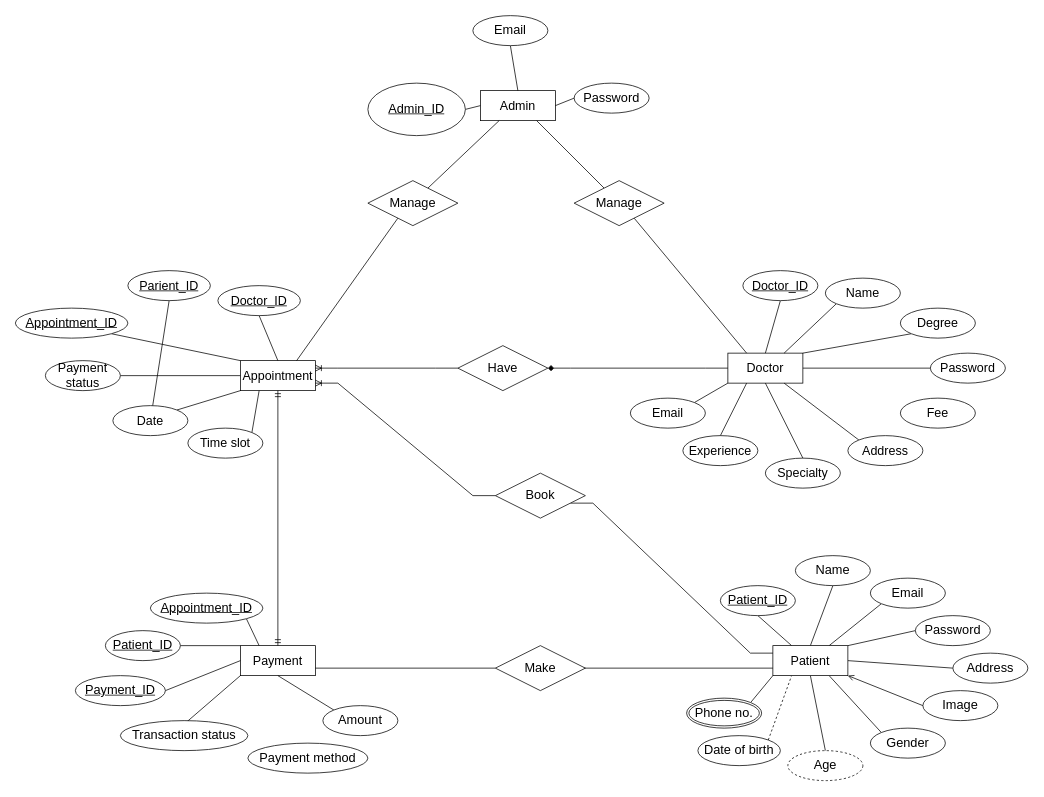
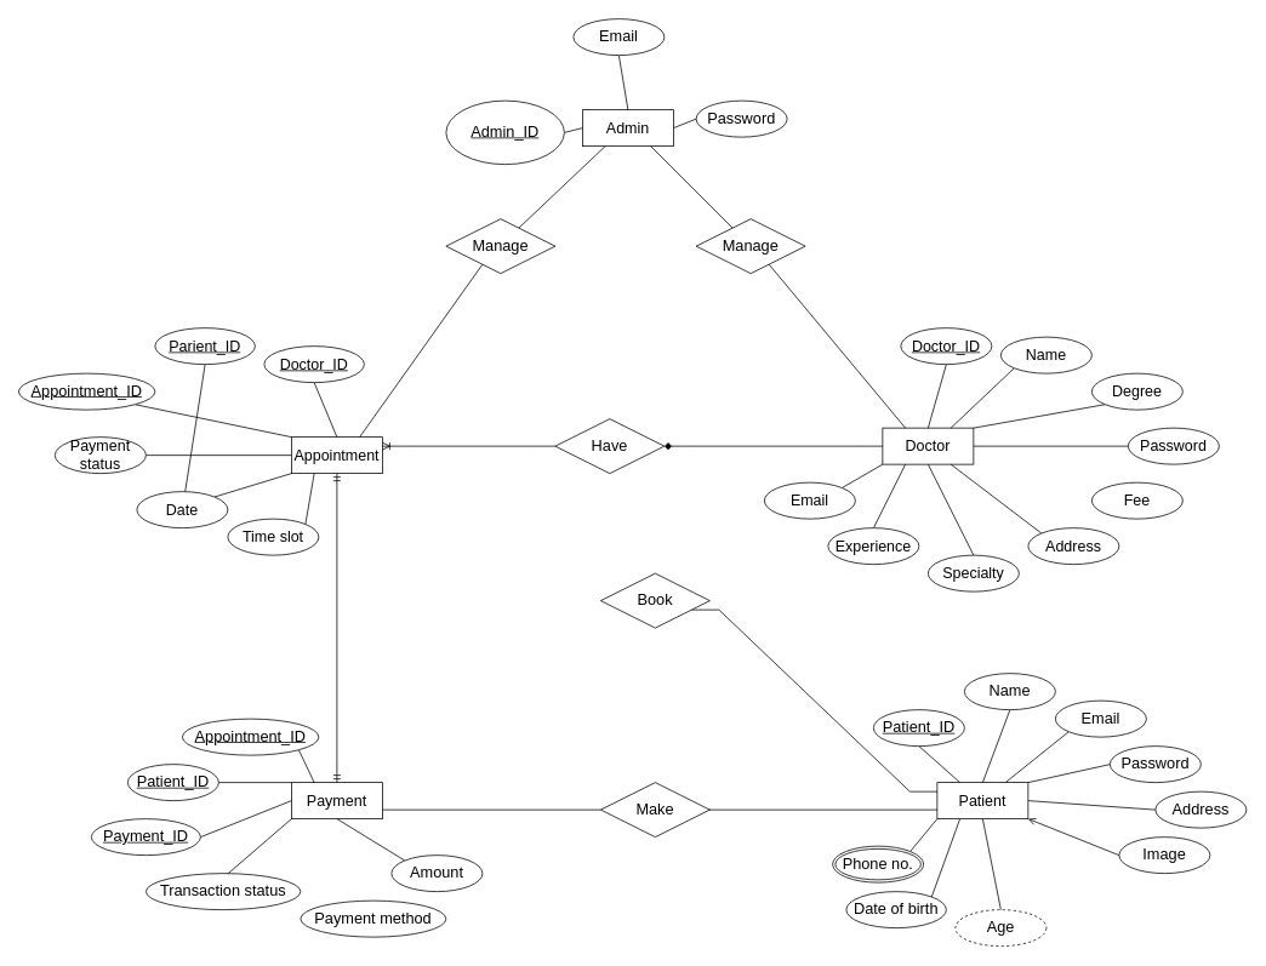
- <mxCell id="71" value="" style="edgeStyle=entityRelationEdgeStyle;fontSize=20;html=1;endArrow=ERoneToMany;rounded=0;entryX=1;entryY=0.75;entryDx=0;entryDy=0;exitX=0;exitY=0.5;exitDx=0;exitDy=0;" parent="1" source="76" target="41" edge="1"><mxGeometry width="100" height="100" relative="1" as="geometry"><mxPoint x="590" y="760" as="sourcePoint" /><mxPoint x="700" y="620" as="targetPoint" /></mxGeometry></mxCell>
- <mxCell id="8" style="rounded=0;orthogonalLoop=1;jettySize=auto;html=1;exitX=0;exitY=0;exitDx=0;exitDy=0;entryX=0.75;entryY=1;entryDx=0;entryDy=0;endArrow=none;startFill=0;" parent="1" source="9" target="22" edge="1"><mxGeometry relative="1" as="geometry" /></mxCell>
- <mxCell id="12" style="rounded=0;orthogonalLoop=1;jettySize=auto;html=1;exitX=1;exitY=0;exitDx=0;exitDy=0;entryX=0.25;entryY=1;entryDx=0;entryDy=0;endArrow=none;startFill=0;dashed=1;" parent="1" source="13" target="22" edge="1"><mxGeometry relative="1" as="geometry" /></mxCell>
+ <mxCell id="12" style="rounded=0;orthogonalLoop=1;jettySize=auto;html=1;exitX=1;exitY=0;exitDx=0;exitDy=0;entryX=0.25;entryY=1;entryDx=0;entryDy=0;endArrow=none;startFill=0;" parent="1" source="13" target="22" edge="1"><mxGeometry relative="1" as="geometry" /></mxCell>
- <mxCell id="9" value="&lt;font&gt;Gender&lt;/font&gt;" style="ellipse;whiteSpace=wrap;html=1;align=center;fontSize=17;" parent="1" vertex="1"><mxGeometry x="1160" y="970" width="100" height="40" as="geometry" /></mxCell>
